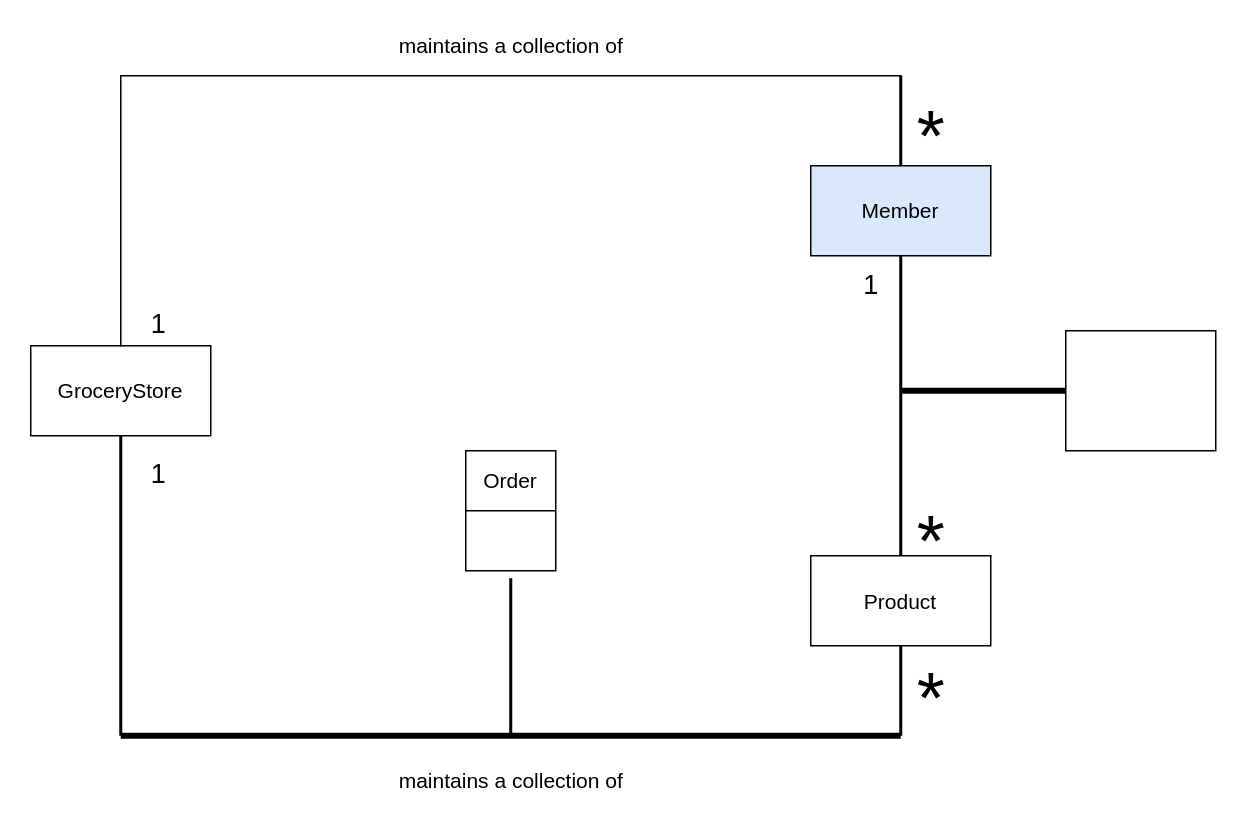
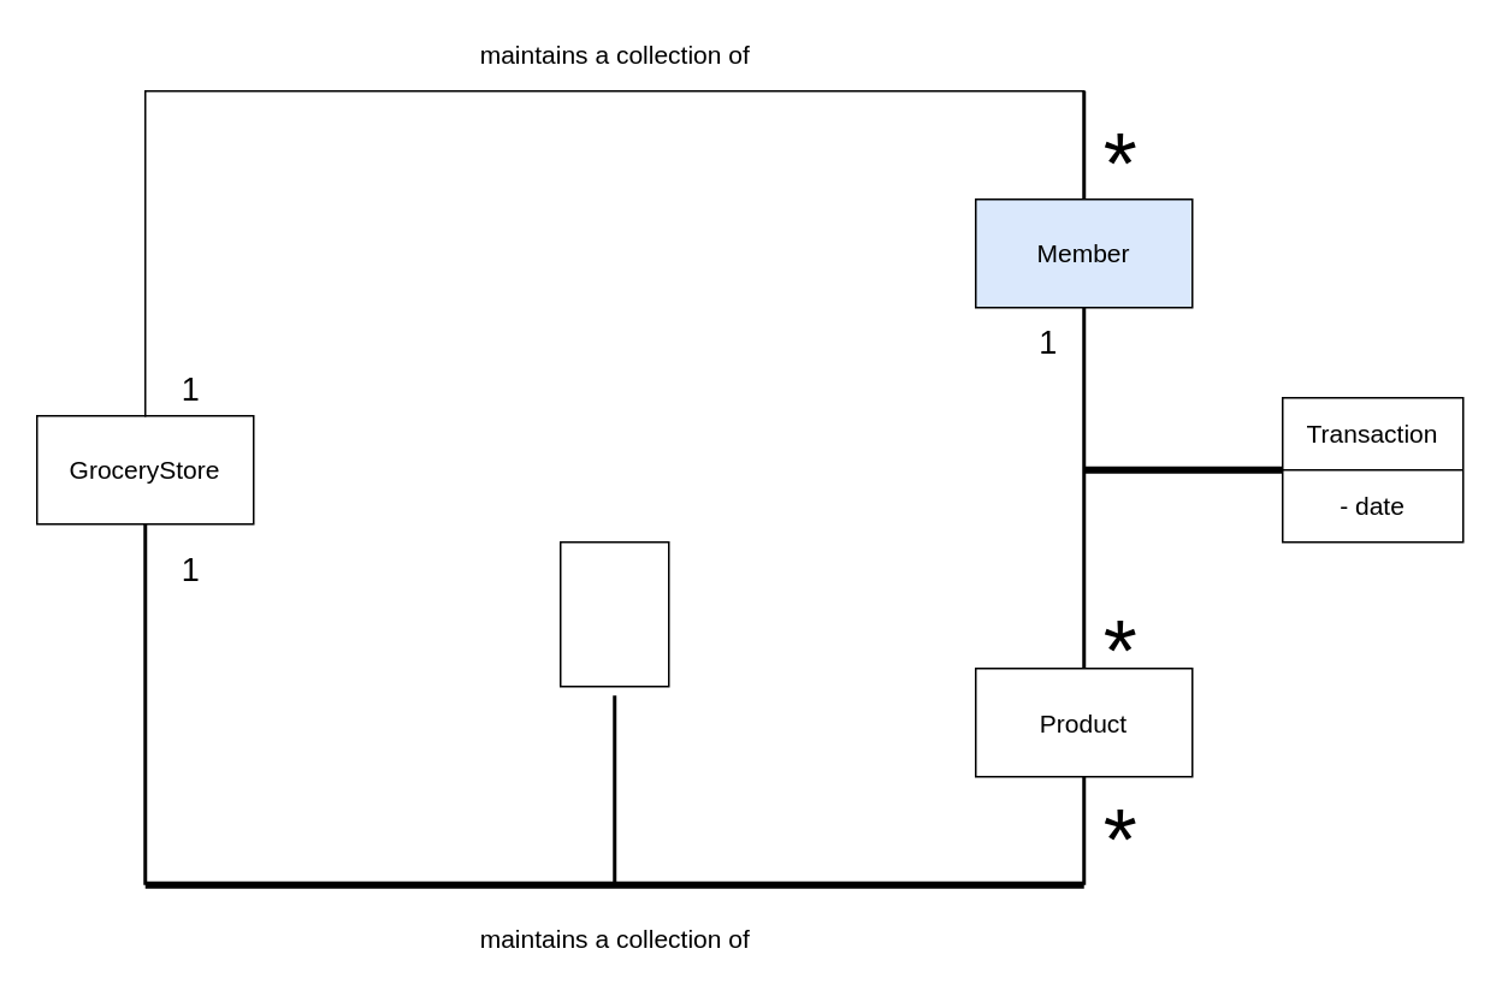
+ <mxCell id="27" value="Transaction" style="shape=partialRectangle;html=1;whiteSpace=wrap;connectable=0;overflow=hidden;fillColor=none;top=0;left=0;bottom=0;right=0;pointerEvents=1;fontSize=14;" vertex="1" parent="26"><mxGeometry width="100" height="40" as="geometry"><mxRectangle width="100" height="40" as="alternateBounds" /></mxGeometry></mxCell>
+ <mxCell id="29" value="- date" style="shape=partialRectangle;html=1;whiteSpace=wrap;connectable=0;overflow=hidden;fillColor=none;top=0;left=0;bottom=0;right=0;pointerEvents=1;fontSize=14;" vertex="1" parent="28"><mxGeometry width="100" height="40" as="geometry"><mxRectangle width="100" height="40" as="alternateBounds" /></mxGeometry></mxCell>
- <mxCell id="16" value="Order" style="shape=partialRectangle;html=1;whiteSpace=wrap;connectable=0;overflow=hidden;fillColor=none;top=0;left=0;bottom=0;right=0;pointerEvents=1;fontSize=14;" vertex="1" parent="15"><mxGeometry width="60" height="40" as="geometry"><mxRectangle width="60" height="40" as="alternateBounds" /></mxGeometry></mxCell>
